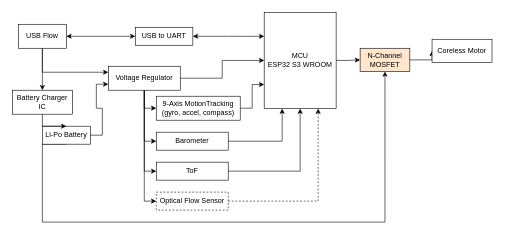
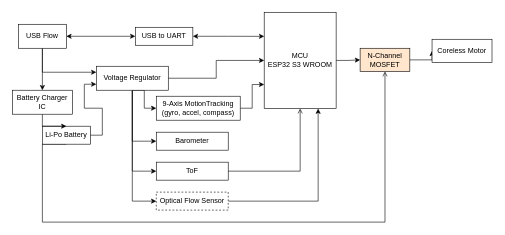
- <mxCell id="19" style="edgeStyle=orthogonalEdgeStyle;rounded=0;orthogonalLoop=1;jettySize=auto;html=1;exitX=0.5;exitY=1;exitDx=0;exitDy=0;entryX=0.5;entryY=1;entryDx=0;entryDy=0;" parent="1" source="20" target="10" edge="1"><mxGeometry relative="1" as="geometry"><Array as="points"><mxPoint x="70" y="370" /><mxPoint x="642" y="370" /></Array></mxGeometry></mxCell>
+ <mxCell id="19" style="edgeStyle=orthogonalEdgeStyle;rounded=0;orthogonalLoop=1;jettySize=auto;html=1;exitX=0.5;exitY=1;exitDx=0;exitDy=0;entryX=0.5;entryY=1;entryDx=0;entryDy=0;endArrow=open;" parent="1" source="20" target="10" edge="1"><mxGeometry relative="1" as="geometry"><Array as="points"><mxPoint x="70" y="370" /><mxPoint x="642" y="370" /></Array></mxGeometry></mxCell>
- <mxCell id="17" value="Voltage Regulator" style="rounded=0;whiteSpace=wrap;html=1;" parent="1" vertex="1"><mxGeometry x="180" y="110" width="120" height="40" as="geometry" /></mxCell>
+ <mxCell id="17" value="Voltage Regulator" style="rounded=0;whiteSpace=wrap;html=1;" parent="1" vertex="1"><mxGeometry x="160" y="110" width="120" height="40" as="geometry" /></mxCell>
- <mxCell id="21" style="edgeStyle=orthogonalEdgeStyle;rounded=0;orthogonalLoop=1;jettySize=auto;html=1;exitX=1;exitY=0.5;exitDx=0;exitDy=0;entryX=0.25;entryY=1;entryDx=0;entryDy=0;" parent="1" source="29" target="3" edge="1"><mxGeometry relative="1" as="geometry" /></mxCell>
- <mxCell id="22" style="edgeStyle=orthogonalEdgeStyle;rounded=0;orthogonalLoop=1;jettySize=auto;html=1;exitX=1;exitY=0.5;exitDx=0;exitDy=0;entryX=0.5;entryY=1;entryDx=0;entryDy=0;" parent="1" source="23" target="3" edge="1"><mxGeometry relative="1" as="geometry" /></mxCell>
+ <mxCell id="22" style="edgeStyle=orthogonalEdgeStyle;rounded=0;orthogonalLoop=1;jettySize=auto;html=1;exitX=1;exitY=0.5;exitDx=0;exitDy=0;entryX=0.5;entryY=1;entryDx=0;entryDy=0;endArrow=open;" parent="1" source="23" target="3" edge="1"><mxGeometry relative="1" as="geometry" /></mxCell>
- <mxCell id="24" style="edgeStyle=orthogonalEdgeStyle;rounded=0;orthogonalLoop=1;jettySize=auto;html=1;exitX=1;exitY=0.5;exitDx=0;exitDy=0;entryX=0.75;entryY=1;entryDx=0;entryDy=0;dashed=1;" parent="1" source="25" target="3" edge="1"><mxGeometry relative="1" as="geometry" /></mxCell>
+ <mxCell id="24" style="edgeStyle=orthogonalEdgeStyle;rounded=0;orthogonalLoop=1;jettySize=auto;html=1;exitX=1;exitY=0.5;exitDx=0;exitDy=0;entryX=0.75;entryY=1;entryDx=0;entryDy=0;" parent="1" source="25" target="3" edge="1"><mxGeometry relative="1" as="geometry" /></mxCell>
